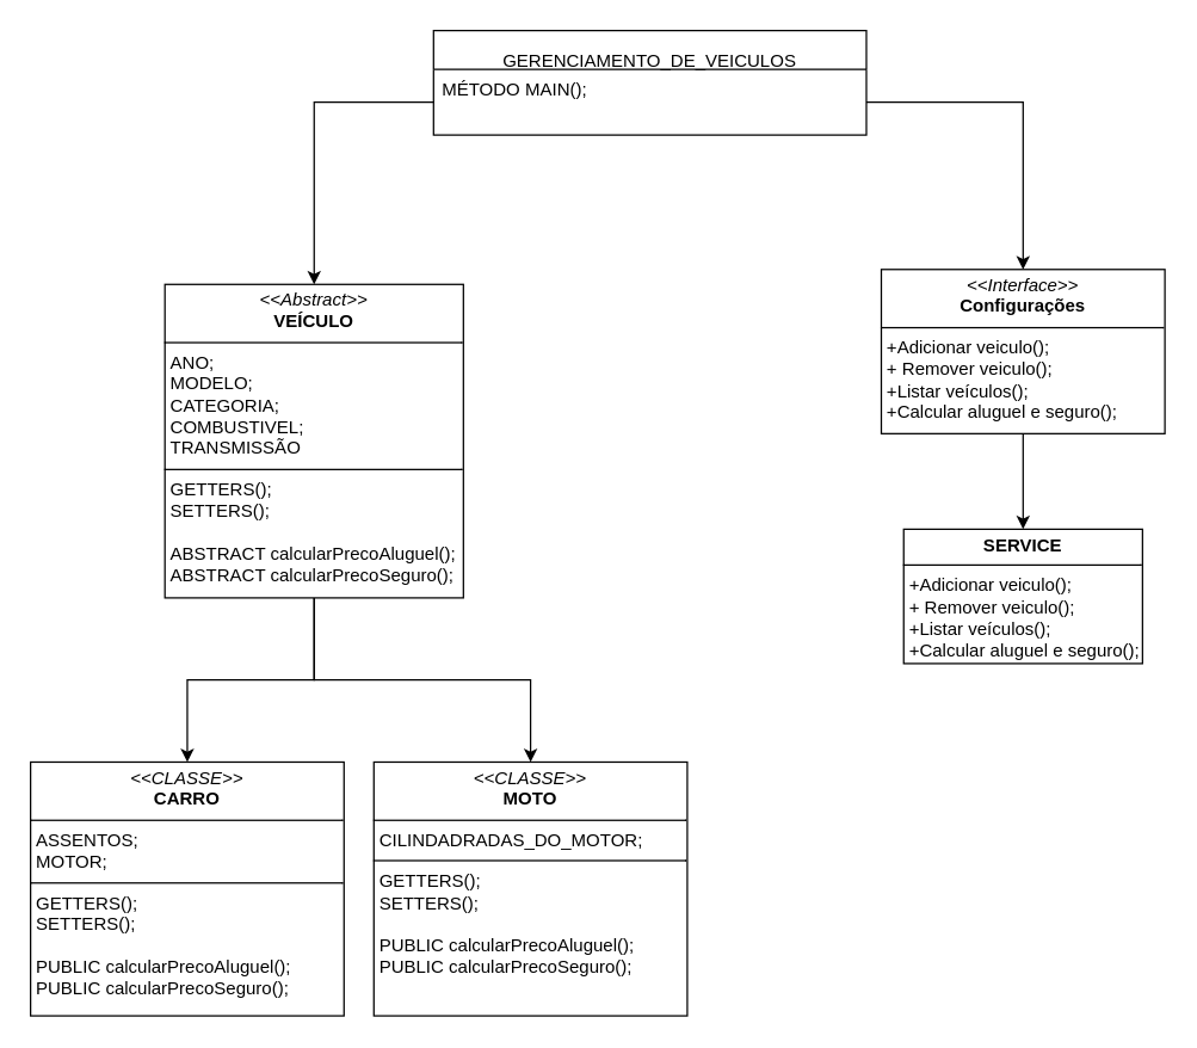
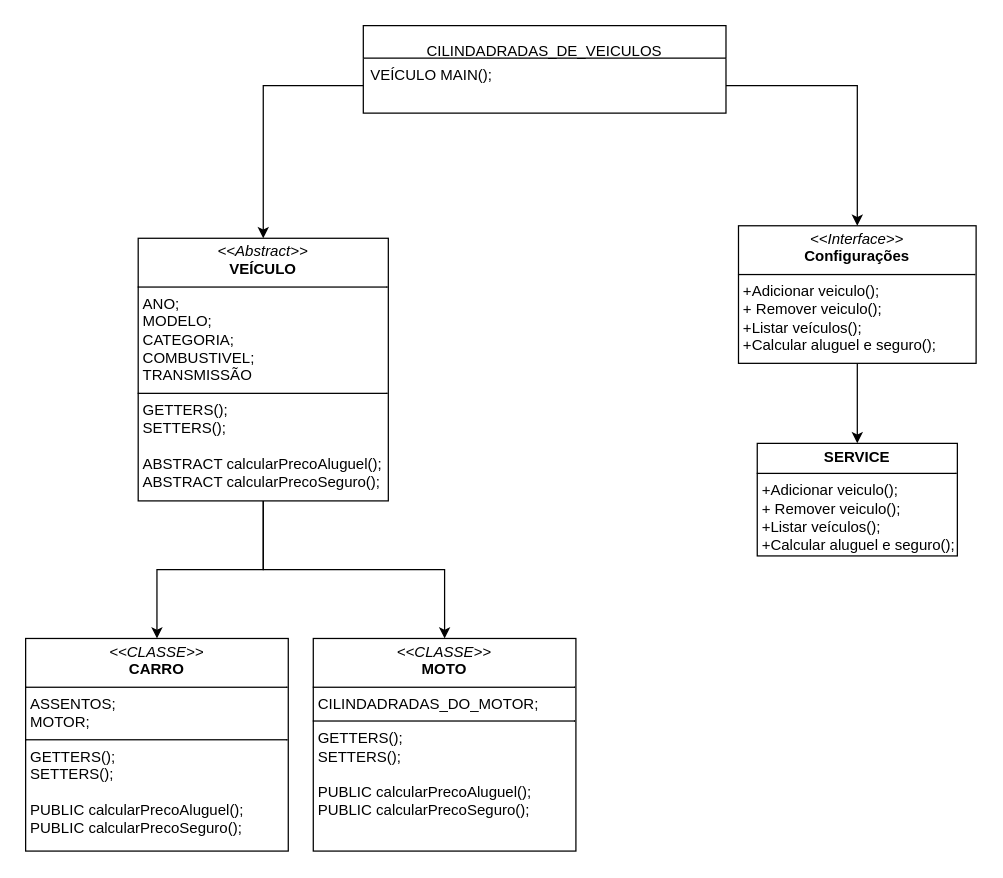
- <mxCell id="9" value="&lt;br&gt;GERENCIAMENTO_DE_VEICULOS" style="swimlane;fontStyle=0;childLayout=stackLayout;horizontal=1;startSize=26;fillColor=none;horizontalStack=0;resizeParent=1;resizeParentMax=0;resizeLast=0;collapsible=1;marginBottom=0;whiteSpace=wrap;html=1;" vertex="1" parent="1"><mxGeometry x="290" y="20" width="290" height="70" as="geometry" /></mxCell>
+ <mxCell id="9" value="&lt;br&gt;CILINDADRADAS_DE_VEICULOS" style="swimlane;fontStyle=0;childLayout=stackLayout;horizontal=1;startSize=26;fillColor=none;horizontalStack=0;resizeParent=1;resizeParentMax=0;resizeLast=0;collapsible=1;marginBottom=0;whiteSpace=wrap;html=1;" vertex="1" parent="1"><mxGeometry x="290" y="20" width="290" height="70" as="geometry" /></mxCell>
- <mxCell id="10" value="MÉTODO MAIN();" style="text;strokeColor=none;fillColor=none;align=left;verticalAlign=top;spacingLeft=4;spacingRight=4;overflow=hidden;rotatable=0;points=[[0,0.5],[1,0.5]];portConstraint=eastwest;whiteSpace=wrap;html=1;" vertex="1" parent="9"><mxGeometry y="26" width="290" height="44" as="geometry" /></mxCell>
+ <mxCell id="10" value="VEÍCULO MAIN();" style="text;strokeColor=none;fillColor=none;align=left;verticalAlign=top;spacingLeft=4;spacingRight=4;overflow=hidden;rotatable=0;points=[[0,0.5],[1,0.5]];portConstraint=eastwest;whiteSpace=wrap;html=1;" vertex="1" parent="9"><mxGeometry y="26" width="290" height="44" as="geometry" /></mxCell>
